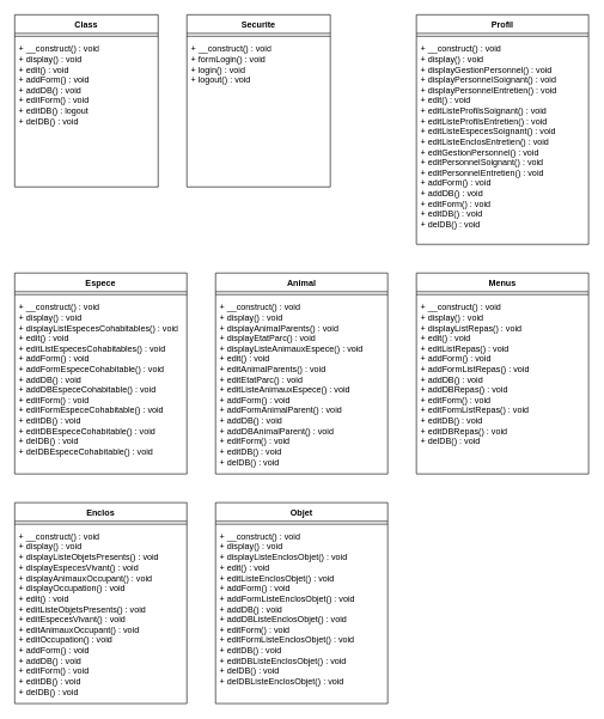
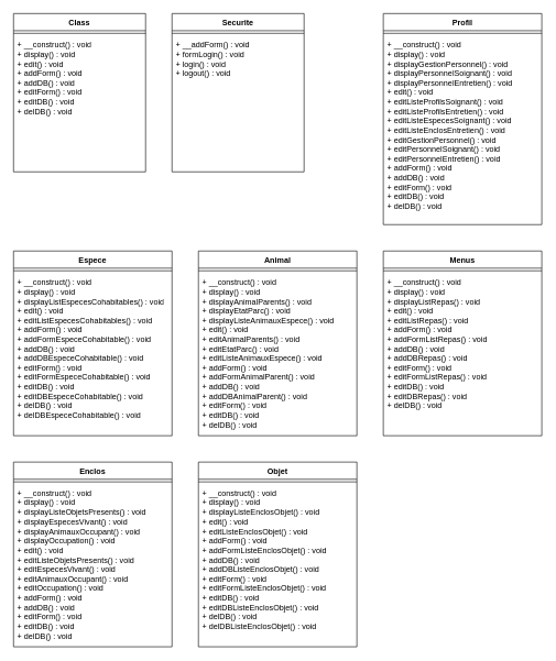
- <mxCell id="4" value="+ __construct() : void&#10;+ formLogin() : void&#10;+ login() : void&#10;+ logout() : void" style="text;strokeColor=none;fillColor=none;align=left;verticalAlign=top;spacingLeft=4;spacingRight=4;overflow=hidden;rotatable=0;points=[[0,0.5],[1,0.5]];portConstraint=eastwest;whiteSpace=wrap;" parent="2" vertex="1"><mxGeometry y="34" width="200" height="206" as="geometry" /></mxCell>
+ <mxCell id="4" value="+ __addForm() : void&#10;+ formLogin() : void&#10;+ login() : void&#10;+ logout() : void" style="text;strokeColor=none;fillColor=none;align=left;verticalAlign=top;spacingLeft=4;spacingRight=4;overflow=hidden;rotatable=0;points=[[0,0.5],[1,0.5]];portConstraint=eastwest;whiteSpace=wrap;" parent="2" vertex="1"><mxGeometry y="34" width="200" height="206" as="geometry" /></mxCell>
- <mxCell id="10" value="+ __construct() : void&#10;+ display() : void&#10;+ edit() : void&#10;+ addForm() : void&#10;+ addDB() : void&#10;+ editForm() : void&#10;+ editDB() : logout&#10;+ delDB() : void&#10;" style="text;strokeColor=none;fillColor=none;align=left;verticalAlign=top;spacingLeft=4;spacingRight=4;overflow=hidden;rotatable=0;points=[[0,0.5],[1,0.5]];portConstraint=eastwest;whiteSpace=wrap;" vertex="1" parent="8"><mxGeometry y="34" width="200" height="206" as="geometry" /></mxCell>
+ <mxCell id="10" value="+ __construct() : void&#10;+ display() : void&#10;+ edit() : void&#10;+ addForm() : void&#10;+ addDB() : void&#10;+ editForm() : void&#10;+ editDB() : void&#10;+ delDB() : void&#10;" style="text;strokeColor=none;fillColor=none;align=left;verticalAlign=top;spacingLeft=4;spacingRight=4;overflow=hidden;rotatable=0;points=[[0,0.5],[1,0.5]];portConstraint=eastwest;whiteSpace=wrap;" vertex="1" parent="8"><mxGeometry y="34" width="200" height="206" as="geometry" /></mxCell>
